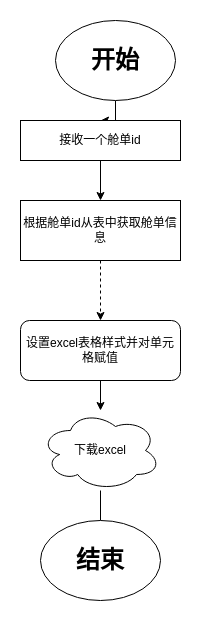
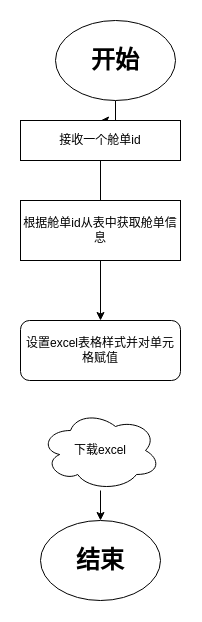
- <mxCell id="4" value="" style="edgeStyle=orthogonalEdgeStyle;rounded=0;orthogonalLoop=1;jettySize=auto;html=1;" edge="1" parent="1" source="5" target="7"><mxGeometry relative="1" as="geometry" /></mxCell>
+ <mxCell id="4" value="" style="edgeStyle=orthogonalEdgeStyle;rounded=0;orthogonalLoop=1;jettySize=auto;html=1;endArrow=none;" edge="1" parent="1" source="5" target="7"><mxGeometry relative="1" as="geometry" /></mxCell>
- <mxCell id="6" value="" style="edgeStyle=orthogonalEdgeStyle;rounded=0;orthogonalLoop=1;jettySize=auto;html=1;dashed=1;" edge="1" parent="1" source="7" target="9"><mxGeometry relative="1" as="geometry" /></mxCell>
+ <mxCell id="6" value="" style="edgeStyle=orthogonalEdgeStyle;rounded=0;orthogonalLoop=1;jettySize=auto;html=1;" edge="1" parent="1" source="7" target="9"><mxGeometry relative="1" as="geometry" /></mxCell>
- <mxCell id="8" value="" style="edgeStyle=orthogonalEdgeStyle;rounded=0;orthogonalLoop=1;jettySize=auto;html=1;" edge="1" parent="1" source="9" target="11"><mxGeometry relative="1" as="geometry" /></mxCell>
- <mxCell id="10" value="" style="edgeStyle=orthogonalEdgeStyle;rounded=0;orthogonalLoop=1;jettySize=auto;html=1;endArrow=none;" edge="1" parent="1" source="11" target="12"><mxGeometry relative="1" as="geometry" /></mxCell>
+ <mxCell id="10" value="" style="edgeStyle=orthogonalEdgeStyle;rounded=0;orthogonalLoop=1;jettySize=auto;html=1;" edge="1" parent="1" source="11" target="12"><mxGeometry relative="1" as="geometry" /></mxCell>
